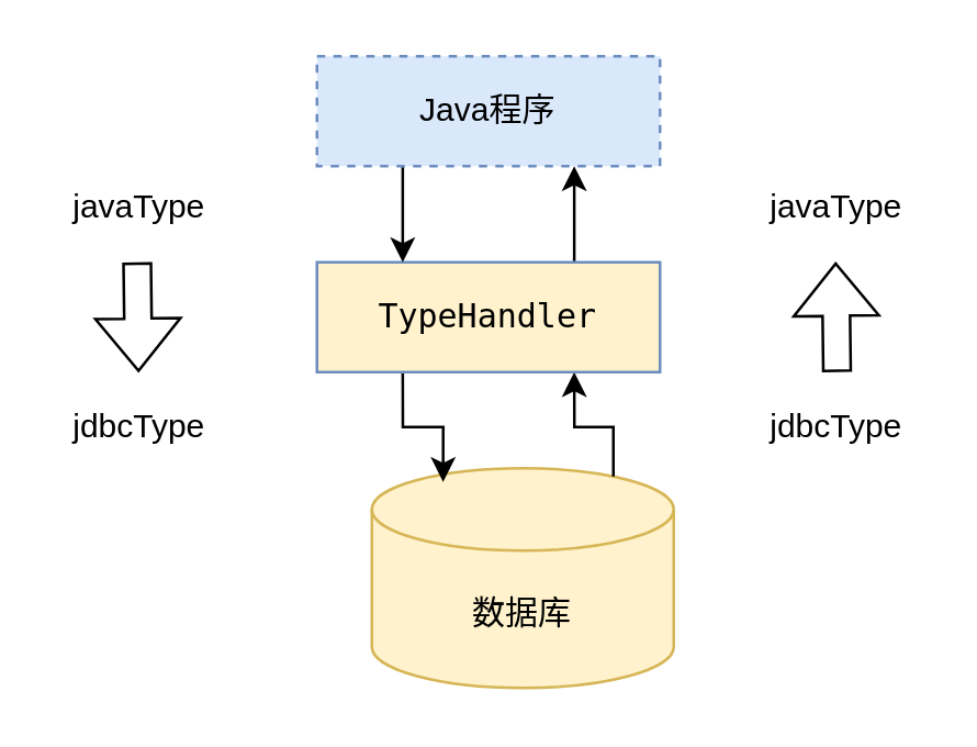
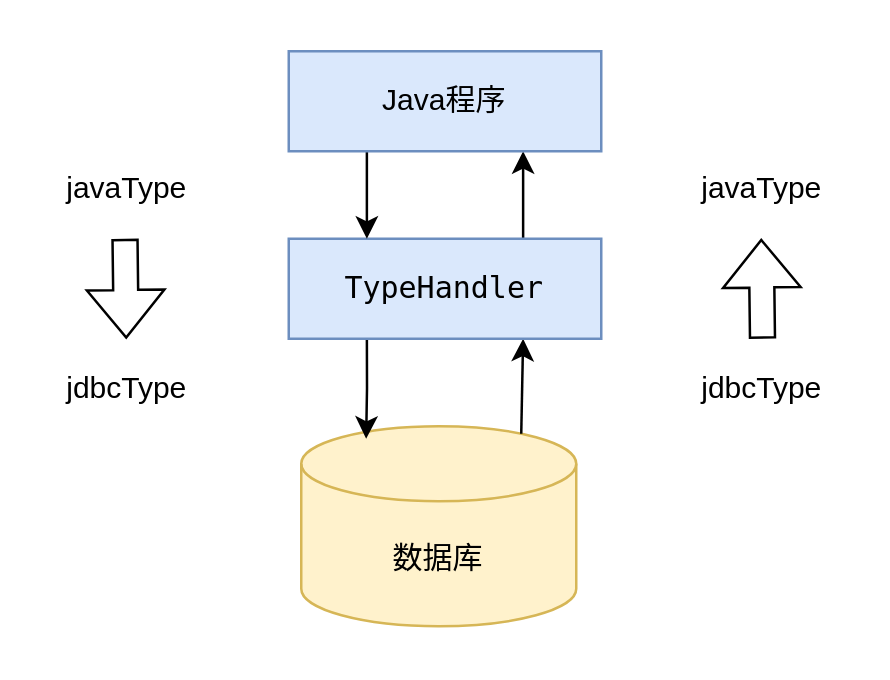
- <mxCell id="8" value="Java程序" style="rounded=0;whiteSpace=wrap;html=1;fillColor=#dae8fc;strokeColor=#6c8ebf;dashed=1;" vertex="1" parent="1"><mxGeometry x="115" y="20" width="125" height="40" as="geometry" /></mxCell>
+ <mxCell id="8" value="Java程序" style="rounded=0;whiteSpace=wrap;html=1;fillColor=#dae8fc;strokeColor=#6c8ebf;" vertex="1" parent="1"><mxGeometry x="115" y="20" width="125" height="40" as="geometry" /></mxCell>
- <mxCell id="6" value="&lt;pre&gt;TypeHandler&lt;/pre&gt;" style="rounded=0;whiteSpace=wrap;html=1;fillColor=#fff2cc;strokeColor=#6c8ebf;" vertex="1" parent="1"><mxGeometry x="115" y="95" width="125" height="40" as="geometry" /></mxCell>
+ <mxCell id="6" value="&lt;pre&gt;TypeHandler&lt;/pre&gt;" style="rounded=0;whiteSpace=wrap;html=1;fillColor=#dae8fc;strokeColor=#6c8ebf;" vertex="1" parent="1"><mxGeometry x="115" y="95" width="125" height="40" as="geometry" /></mxCell>
- <mxCell id="2" value="数据库" style="shape=cylinder3;whiteSpace=wrap;html=1;boundedLbl=1;backgroundOutline=1;size=15;fillColor=#fff2cc;strokeColor=#d6b656;" vertex="1" parent="1"><mxGeometry x="135" y="170" width="110" height="80" as="geometry" /></mxCell>
+ <mxCell id="2" value="数据库" style="shape=cylinder3;whiteSpace=wrap;html=1;boundedLbl=1;backgroundOutline=1;size=15;fillColor=#fff2cc;strokeColor=#d6b656;" vertex="1" parent="1"><mxGeometry x="120" y="170" width="110" height="80" as="geometry" /></mxCell>
